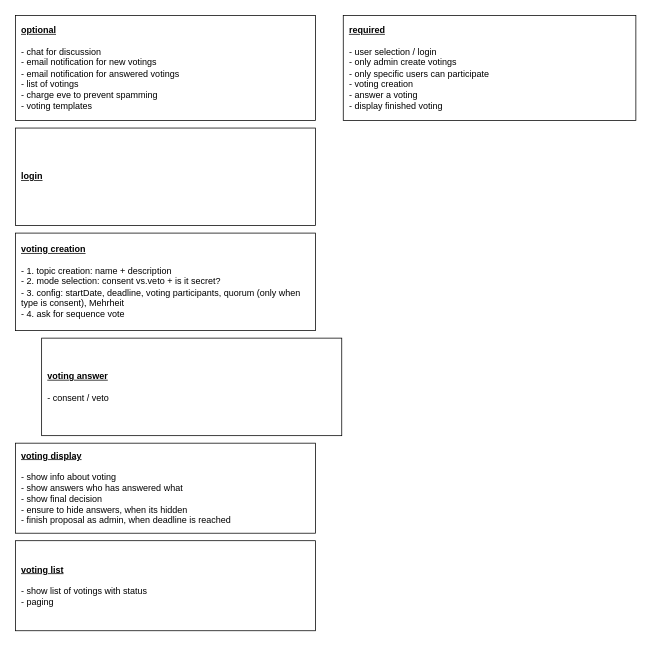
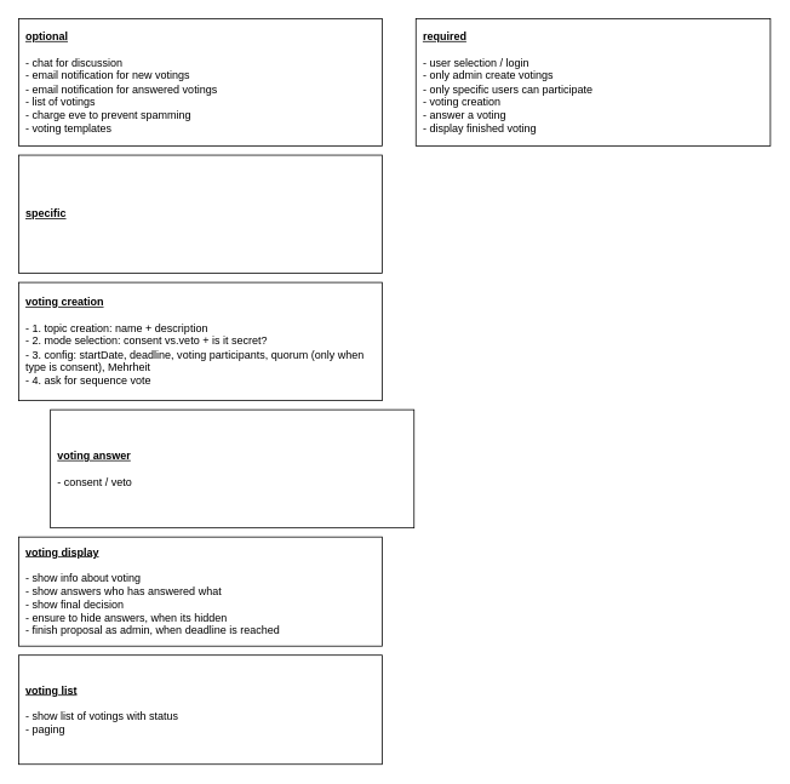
- <mxCell id="8" value="&lt;b&gt;&lt;u&gt;login&lt;/u&gt;&lt;/b&gt;" style="rounded=0;whiteSpace=wrap;html=1;align=left;spacing=8;" vertex="1" parent="1"><mxGeometry y="170" width="400" height="130" as="geometry" x="20" /></mxCell>
+ <mxCell id="8" value="&lt;b&gt;&lt;u&gt;specific&lt;/u&gt;&lt;/b&gt;" style="rounded=0;whiteSpace=wrap;html=1;align=left;spacing=8;" vertex="1" parent="1"><mxGeometry y="170" width="400" height="130" as="geometry" x="20" /></mxCell>
